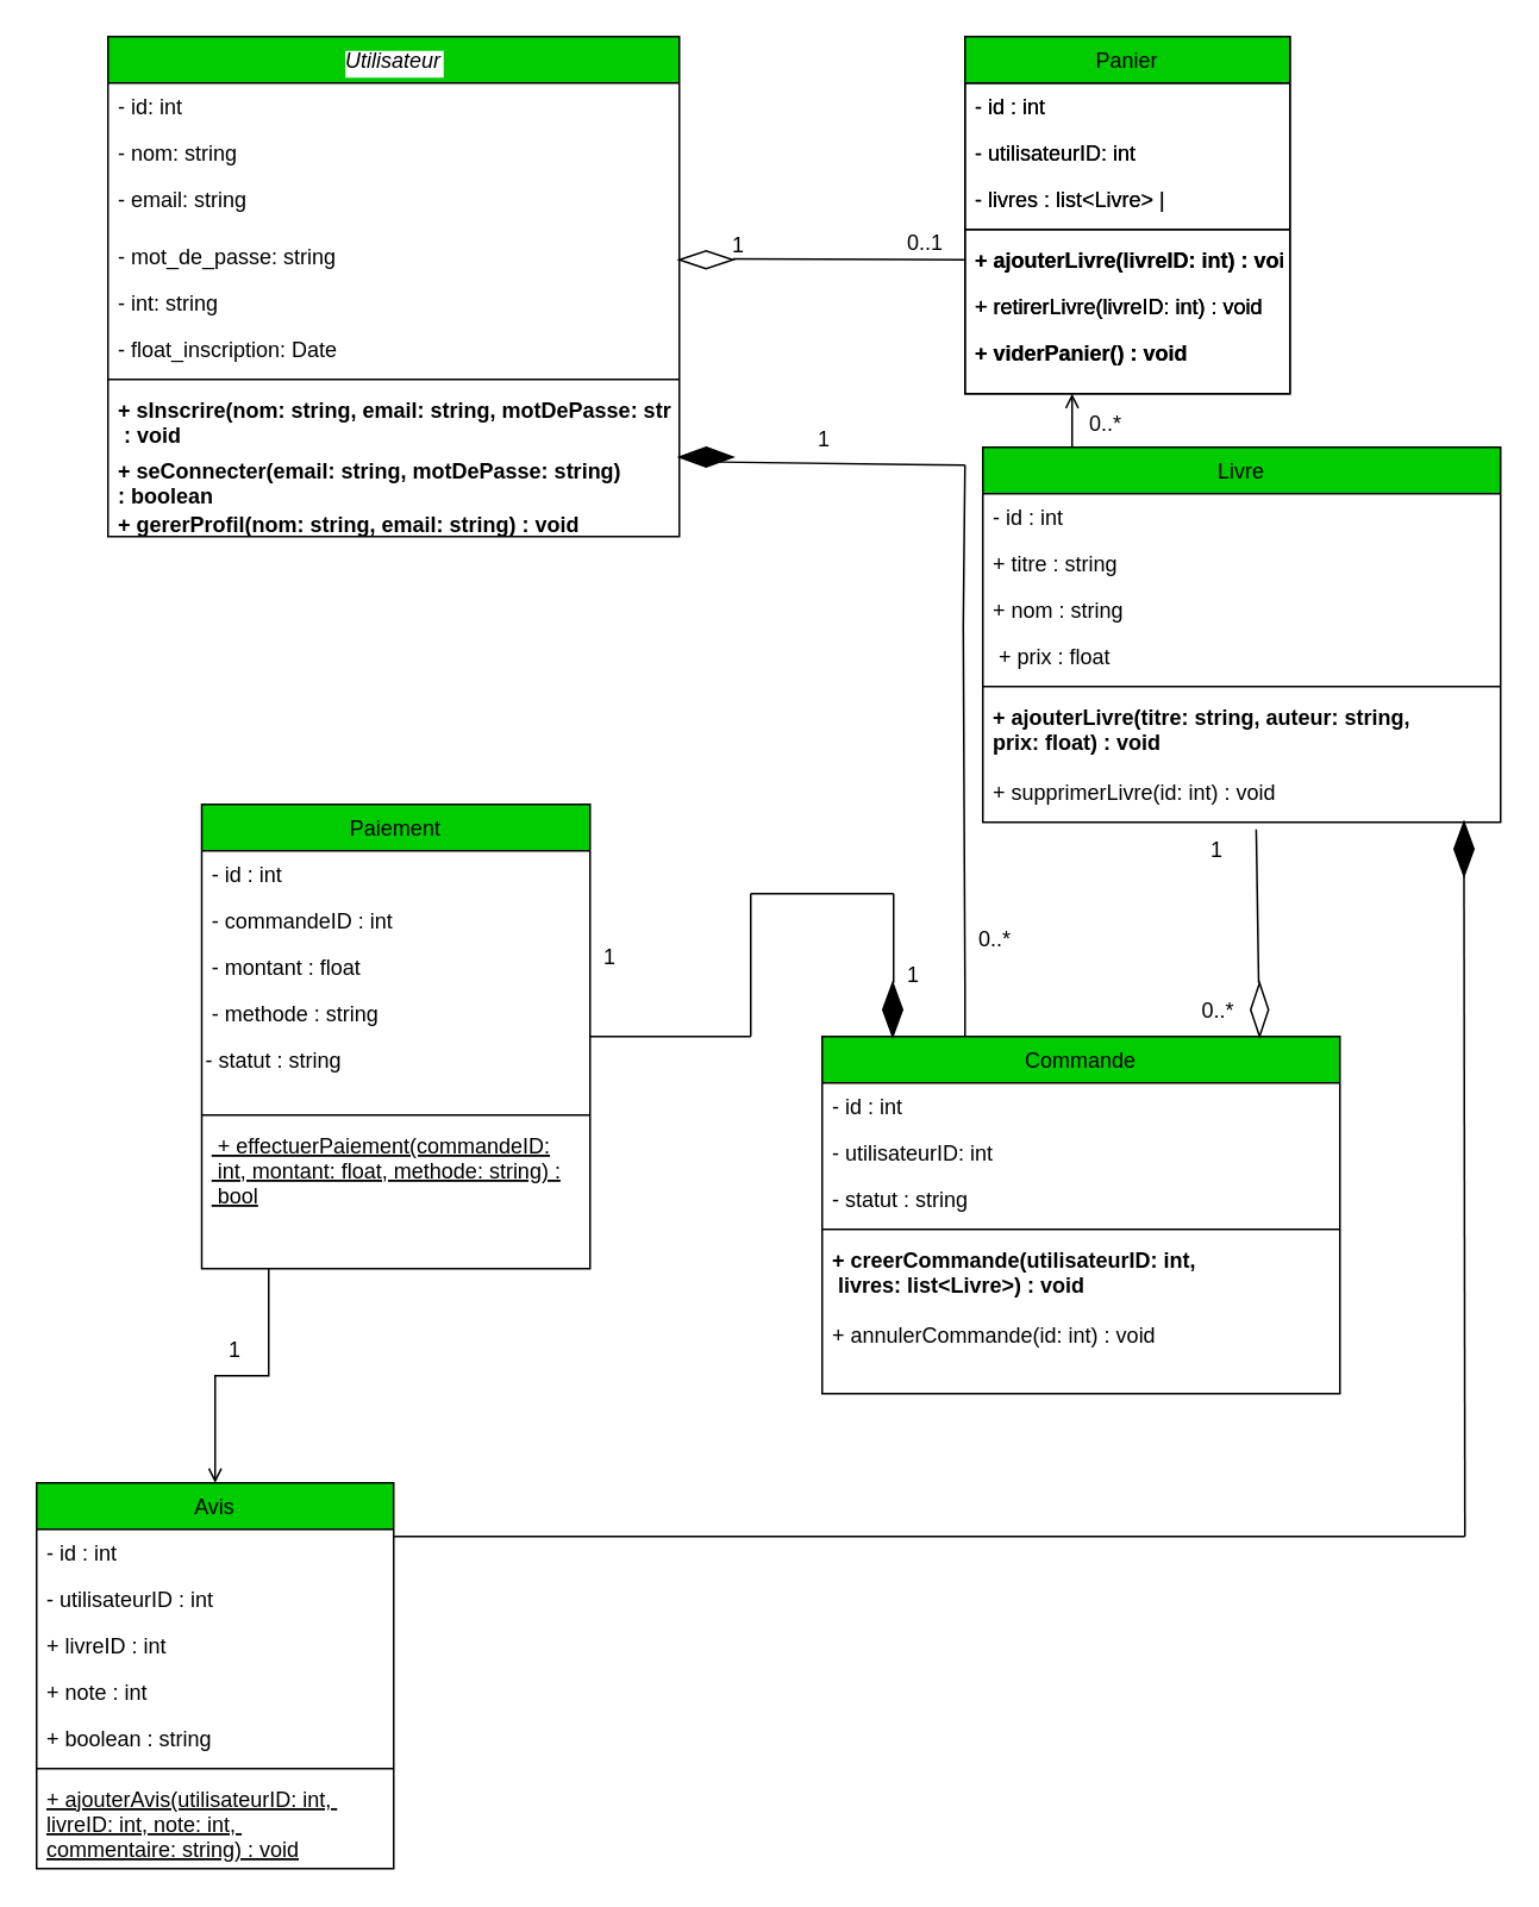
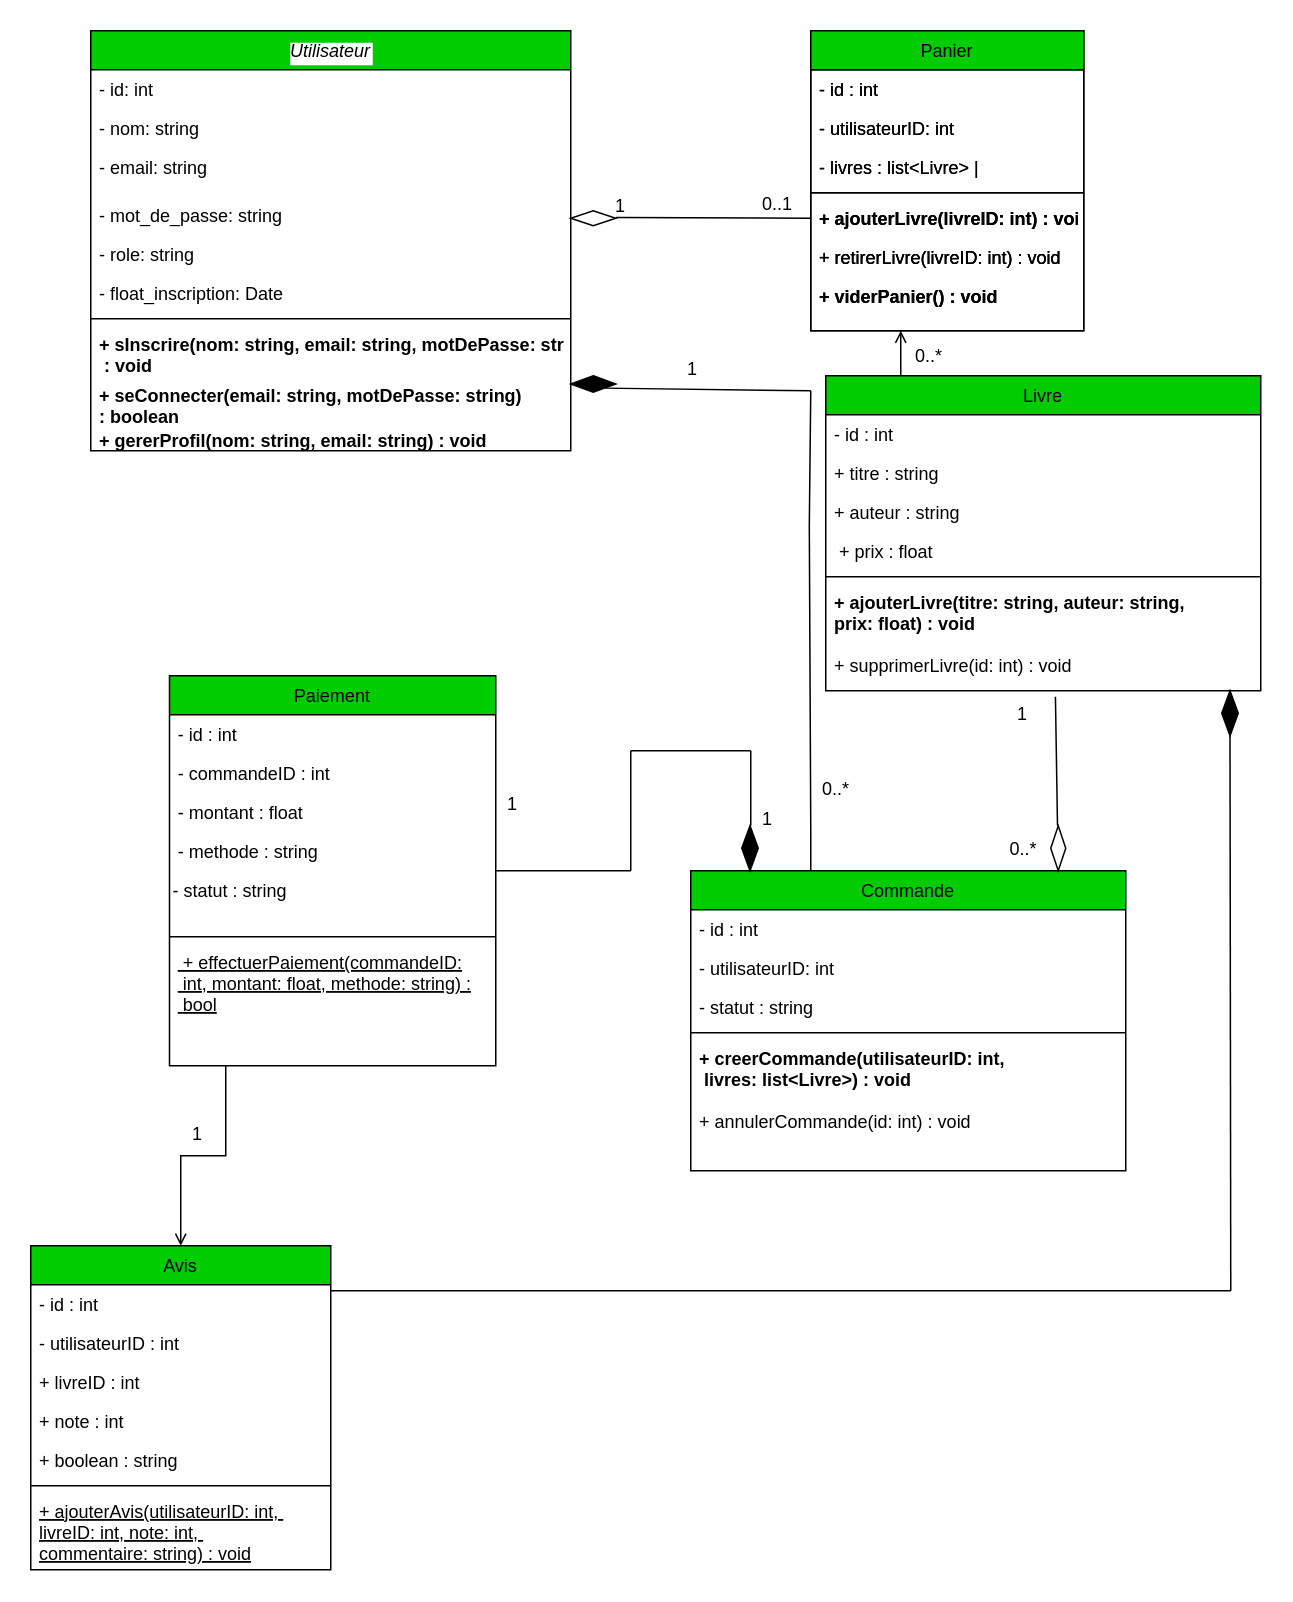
- <mxCell id="7" value="- int: string" style="text;align=left;verticalAlign=top;spacingLeft=4;spacingRight=4;overflow=hidden;rotatable=0;points=[[0,0.5],[1,0.5]];portConstraint=eastwest;" parent="2" vertex="1"><mxGeometry y="136" width="320" height="26" as="geometry" /></mxCell>
+ <mxCell id="7" value="- role: string" style="text;align=left;verticalAlign=top;spacingLeft=4;spacingRight=4;overflow=hidden;rotatable=0;points=[[0,0.5],[1,0.5]];portConstraint=eastwest;" parent="2" vertex="1"><mxGeometry y="136" width="320" height="26" as="geometry" /></mxCell>
- <mxCell id="33" value="+ nom : string" style="text;align=left;verticalAlign=top;spacingLeft=4;spacingRight=4;overflow=hidden;rotatable=0;points=[[0,0.5],[1,0.5]];portConstraint=eastwest;rounded=0;shadow=0;html=0;" parent="30" vertex="1"><mxGeometry y="78" width="290" height="26" as="geometry" /></mxCell>
+ <mxCell id="33" value="+ auteur : string" style="text;align=left;verticalAlign=top;spacingLeft=4;spacingRight=4;overflow=hidden;rotatable=0;points=[[0,0.5],[1,0.5]];portConstraint=eastwest;rounded=0;shadow=0;html=0;" parent="30" vertex="1"><mxGeometry y="78" width="290" height="26" as="geometry" /></mxCell>
